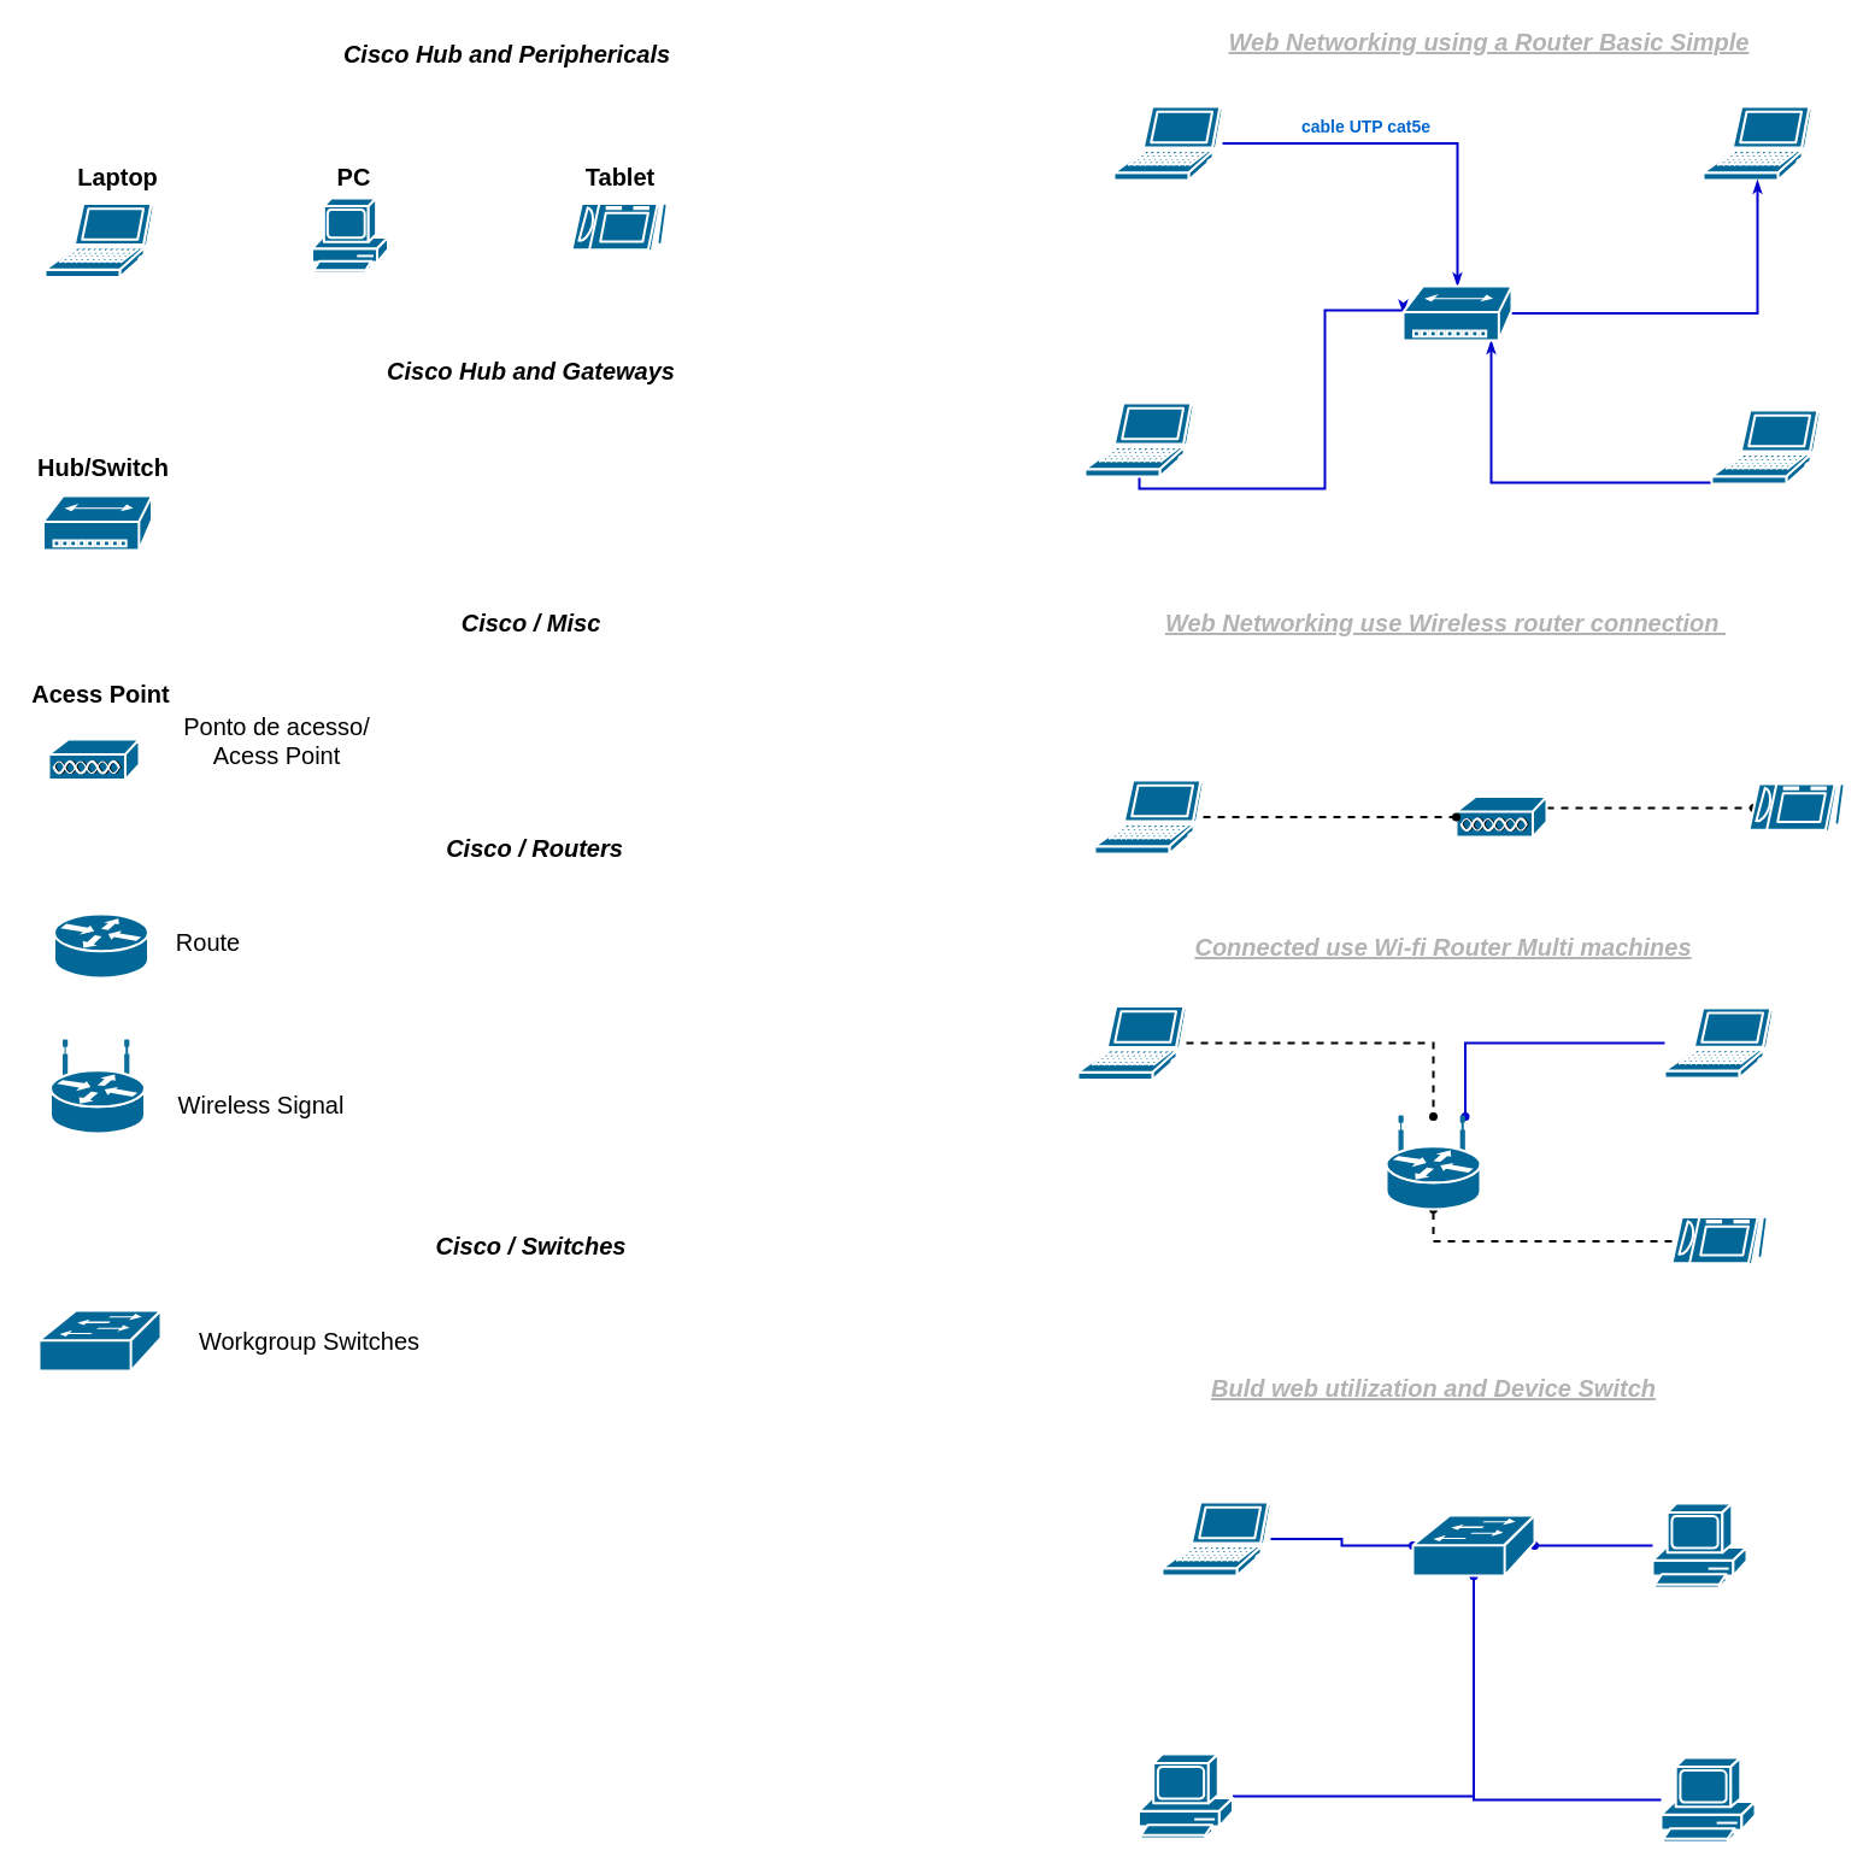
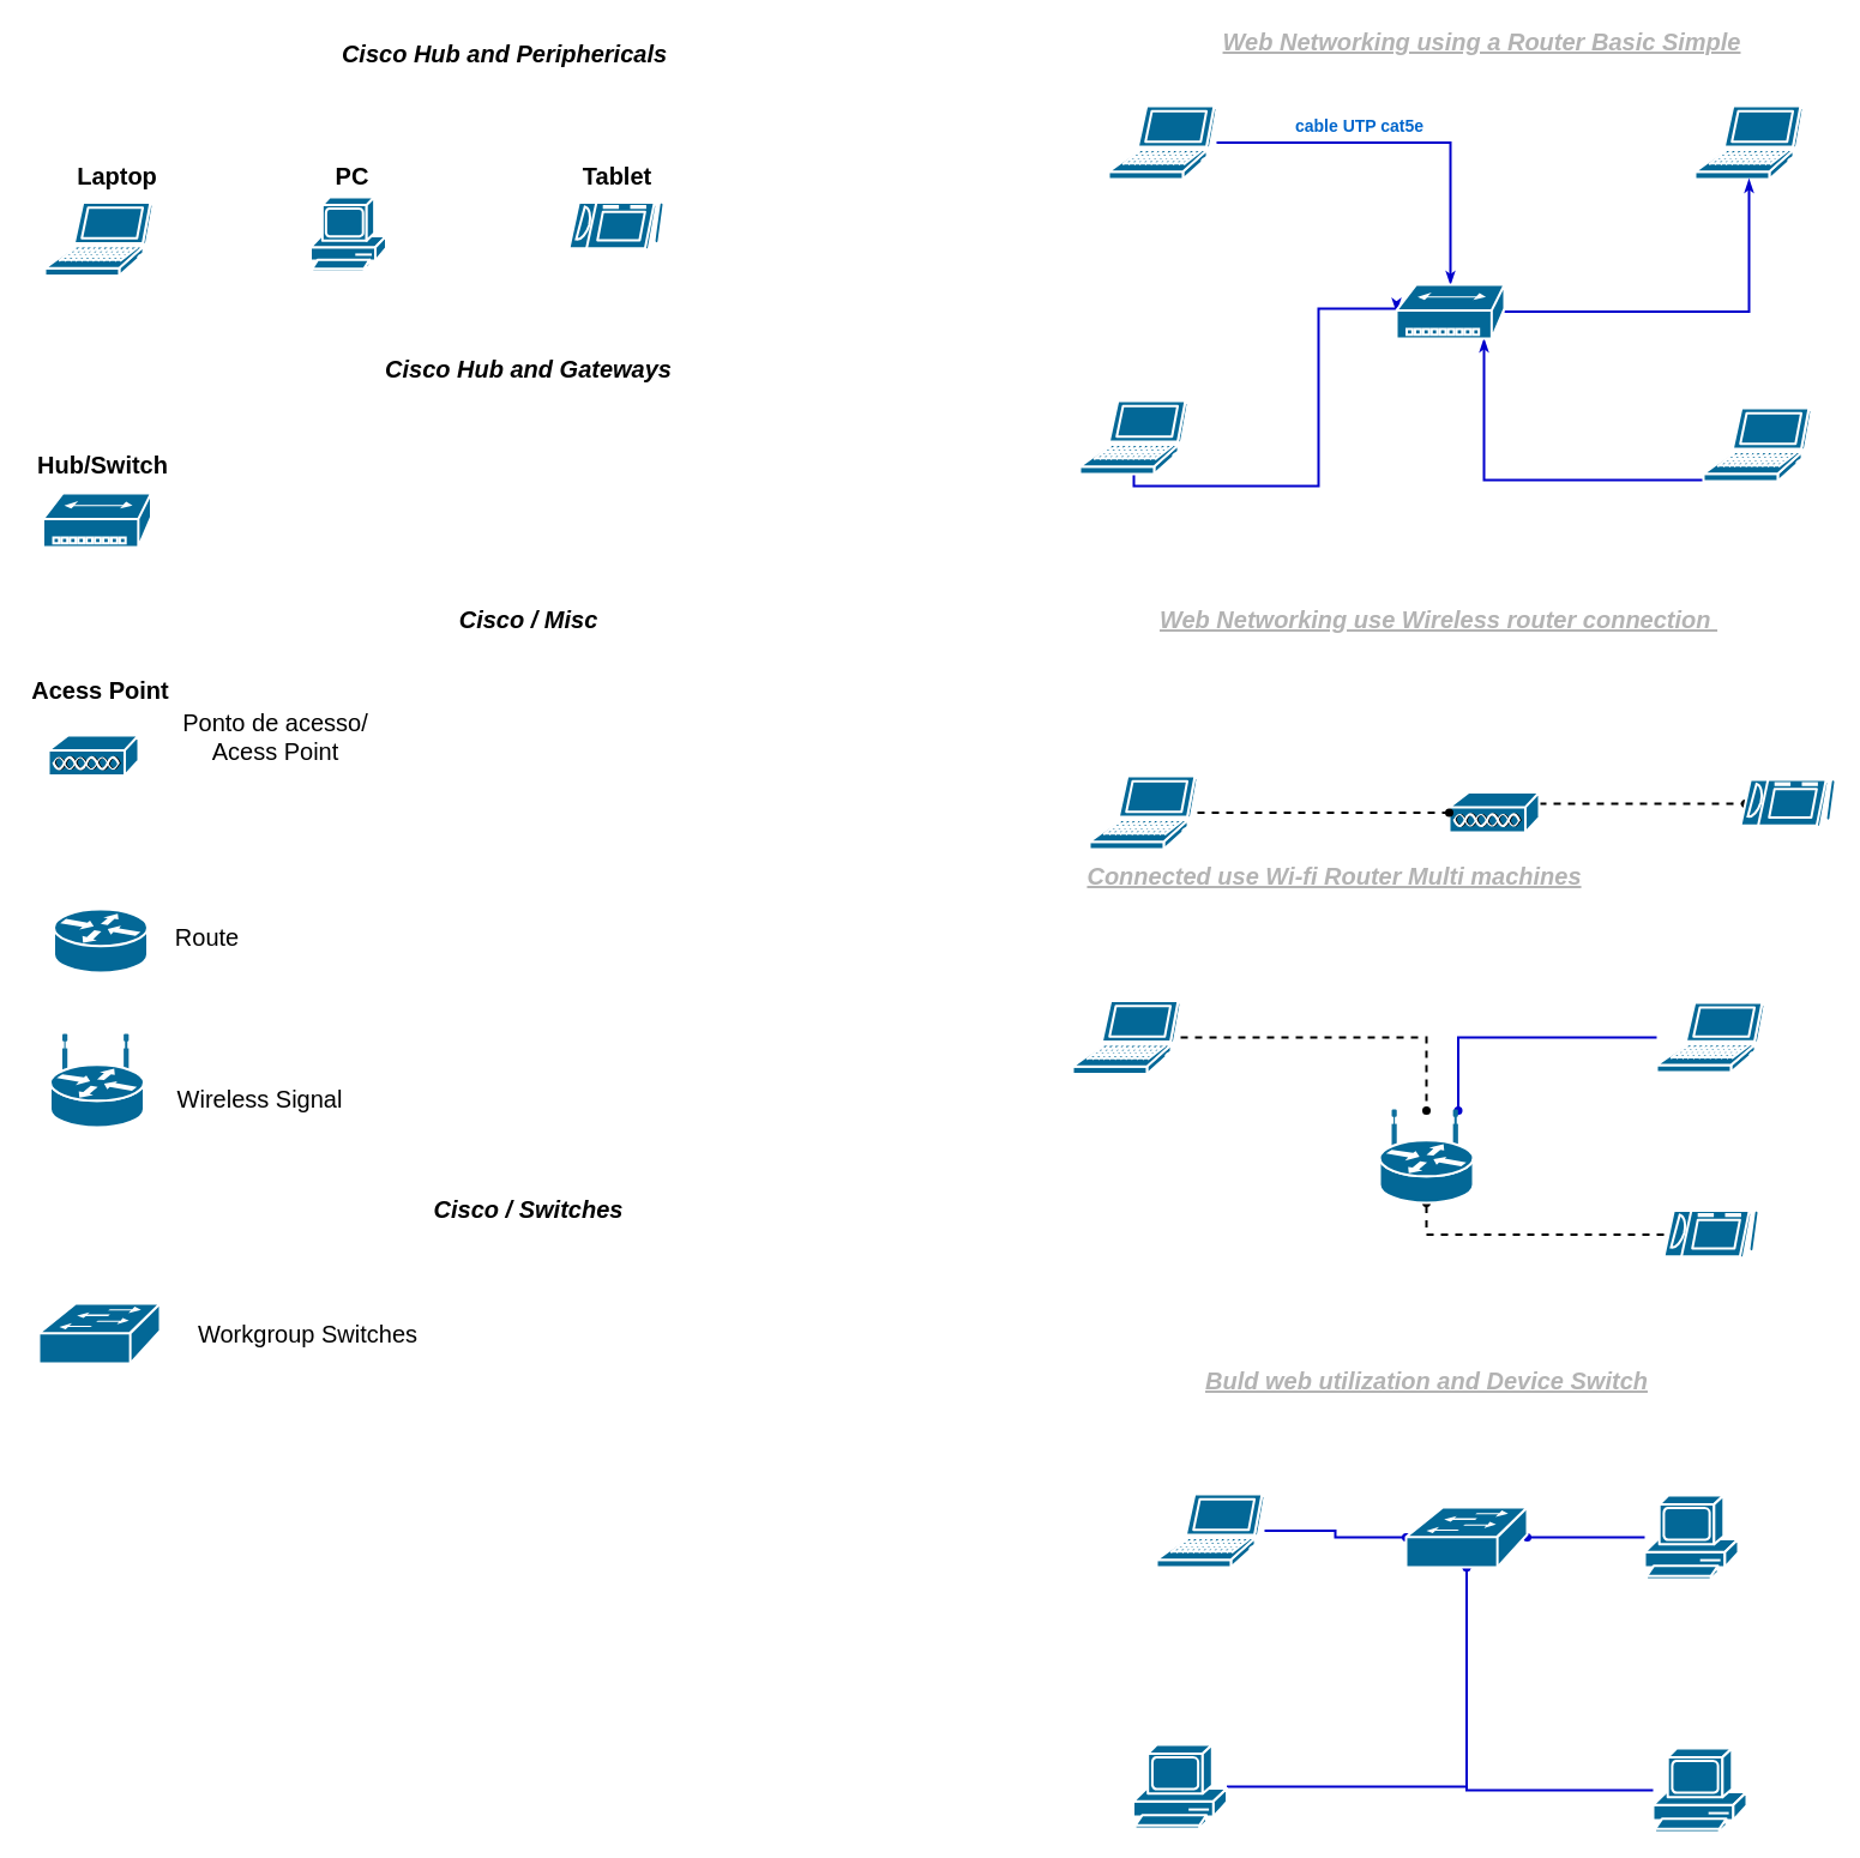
- <mxCell id="16" value="Cisco / Routers" style="text;html=1;align=center;verticalAlign=middle;resizable=0;points=[];autosize=1;strokeColor=none;fillColor=none;fontSize=20;fontStyle=3" vertex="1" parent="1"><mxGeometry x="364" y="689" width="157" height="28" as="geometry" /></mxCell>
- <mxCell id="51" value="Connected use Wi-fi Router Multi machines" style="text;html=1;align=center;verticalAlign=middle;resizable=0;points=[];autosize=1;strokeColor=none;fillColor=none;fontSize=20;fontStyle=7;fontColor=#B3B3B3;" vertex="1" parent="1"><mxGeometry x="986" y="770.5" width="422" height="28" as="geometry" /></mxCell>
+ <mxCell id="51" value="Connected use Wi-fi Router Multi machines" style="text;html=1;align=center;verticalAlign=middle;resizable=0;points=[];autosize=1;strokeColor=none;fillColor=none;fontSize=20;fontStyle=7;fontColor=#B3B3B3;" vertex="1" parent="1"><mxGeometry x="901" y="715.5" width="422" height="28" as="geometry" /></mxCell>
- <mxCell id="21" value="Cisco / Switches" style="text;html=1;align=center;verticalAlign=middle;resizable=0;points=[];autosize=1;strokeColor=none;fillColor=none;fontSize=20;fontStyle=3" vertex="1" parent="1"><mxGeometry x="355.5" y="1019" width="168" height="28" as="geometry" /></mxCell>
+ <mxCell id="21" value="Cisco / Switches" style="text;html=1;align=center;verticalAlign=middle;resizable=0;points=[];autosize=1;strokeColor=none;fillColor=none;fontSize=20;fontStyle=3" vertex="1" parent="1"><mxGeometry x="355.5" y="994" width="168" height="28" as="geometry" /></mxCell>
